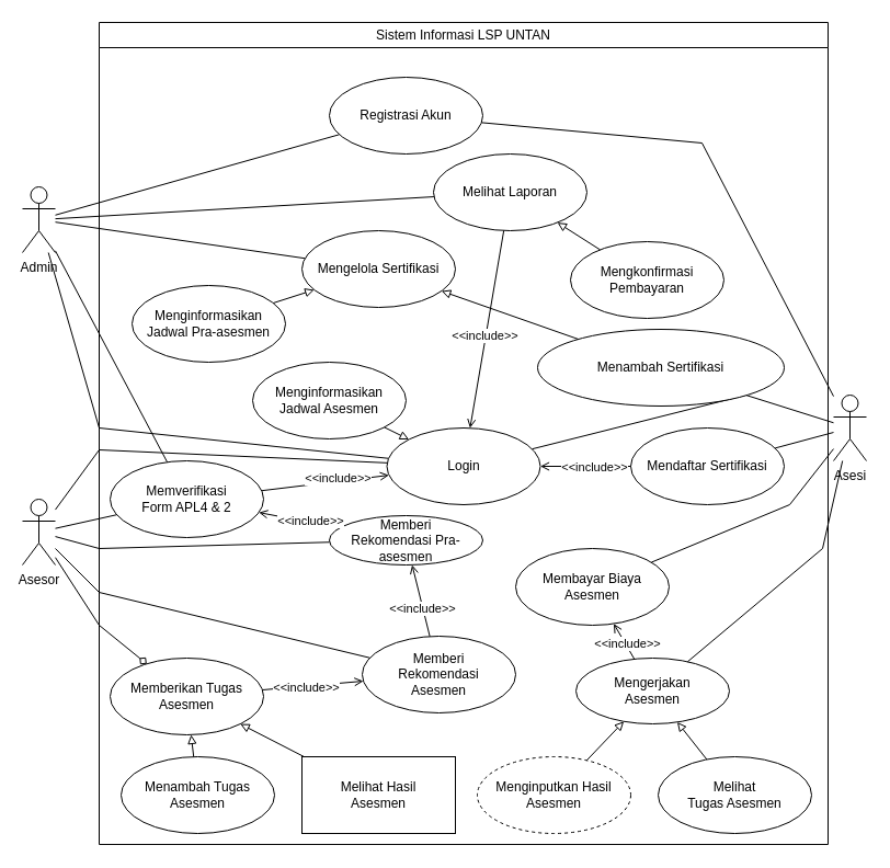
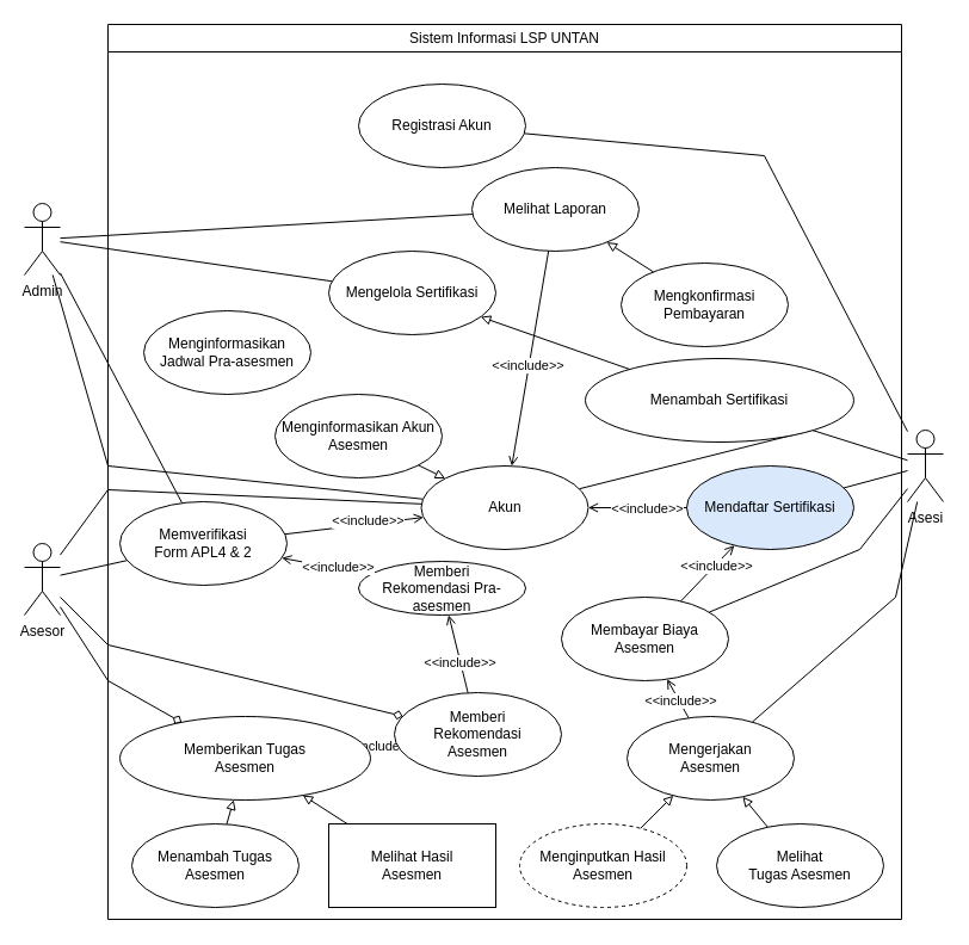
- <mxCell id="5" style="edgeStyle=none;html=1;endArrow=none;endFill=0;" parent="1" source="7" target="56" edge="1"><mxGeometry relative="1" as="geometry" /></mxCell>
- <mxCell id="61" style="edgeStyle=none;rounded=0;html=1;endArrow=block;endFill=0;" parent="20" source="58" target="59" edge="1"><mxGeometry relative="1" as="geometry" /></mxCell>
- <mxCell id="57" value="Menginformasikan Jadwal Asesmen" style="ellipse;whiteSpace=wrap;html=1;" parent="20" vertex="1"><mxGeometry x="140" y="310" width="140" height="70" as="geometry" /></mxCell>
+ <mxCell id="57" value="Menginformasikan Akun Asesmen" style="ellipse;whiteSpace=wrap;html=1;" parent="20" vertex="1"><mxGeometry x="140" y="310" width="140" height="70" as="geometry" /></mxCell>
- <mxCell id="41" value="Login" style="ellipse;whiteSpace=wrap;html=1;" parent="20" vertex="1"><mxGeometry x="262.5" y="370" width="140" height="70" as="geometry" /></mxCell>
+ <mxCell id="41" value="Akun" style="ellipse;whiteSpace=wrap;html=1;" parent="20" vertex="1"><mxGeometry x="262.5" y="370" width="140" height="70" as="geometry" /></mxCell>
- <mxCell id="24" value="Mendaftar Sertifikasi" style="ellipse;whiteSpace=wrap;html=1;" parent="20" vertex="1"><mxGeometry x="485" y="370" width="140" height="70" as="geometry" /></mxCell>
+ <mxCell id="24" value="Mendaftar Sertifikasi" style="ellipse;whiteSpace=wrap;html=1;fillColor=#dae8fc;" parent="20" vertex="1"><mxGeometry x="485" y="370" width="140" height="70" as="geometry" /></mxCell>
+ <mxCell id="26" style="edgeStyle=none;rounded=0;html=1;endArrow=open;endFill=0;" parent="20" source="25" target="24" edge="1"><mxGeometry relative="1" as="geometry" /></mxCell>
+ <mxCell id="27" value="&amp;lt;&amp;lt;include&amp;gt;&amp;gt;" style="edgeLabel;html=1;align=center;verticalAlign=middle;resizable=0;points=[];" parent="26" vertex="1" connectable="0"><mxGeometry x="0.309" y="-1" relative="1" as="geometry"><mxPoint as="offset" /></mxGeometry></mxCell>
- <mxCell id="18" style="edgeStyle=none;rounded=0;html=1;endArrow=none;endFill=0;" parent="1" source="19" target="45" edge="1"><mxGeometry relative="1" as="geometry"><Array as="points"><mxPoint x="90" y="500" /></Array></mxGeometry></mxCell>
- <mxCell id="17" style="edgeStyle=none;rounded=0;html=1;endArrow=none;endFill=0;" parent="1" source="19" target="44" edge="1"><mxGeometry relative="1" as="geometry"><Array as="points"><mxPoint x="90" y="540" /></Array></mxGeometry></mxCell>
+ <mxCell id="17" style="edgeStyle=none;rounded=0;html=1;endArrow=diamond;endFill=0;" parent="1" source="19" target="44" edge="1"><mxGeometry relative="1" as="geometry"><Array as="points"><mxPoint x="90" y="540" /></Array></mxGeometry></mxCell>
- <mxCell id="35" value="Mengerjakan &lt;br&gt;Asesmen" style="ellipse;whiteSpace=wrap;html=1;fillColor=none;" parent="20" vertex="1"><mxGeometry x="435" y="580" width="140" height="60" as="geometry" /></mxCell>
+ <mxCell id="35" value="Mengerjakan &lt;br&gt;Asesmen" style="ellipse;whiteSpace=wrap;html=1;fillColor=none;" parent="20" vertex="1"><mxGeometry x="435" y="580" width="140" height="70" as="geometry" /></mxCell>
- <mxCell id="31" value="Memberikan Tugas&lt;br&gt;Asesmen" style="ellipse;whiteSpace=wrap;html=1;" parent="20" vertex="1"><mxGeometry x="10" y="580" width="140" height="70" as="geometry" /></mxCell>
+ <mxCell id="31" value="Memberikan Tugas&lt;br&gt;Asesmen" style="ellipse;whiteSpace=wrap;html=1;" parent="20" vertex="1"><mxGeometry x="10" y="580" width="210" height="70" as="geometry" /></mxCell>
